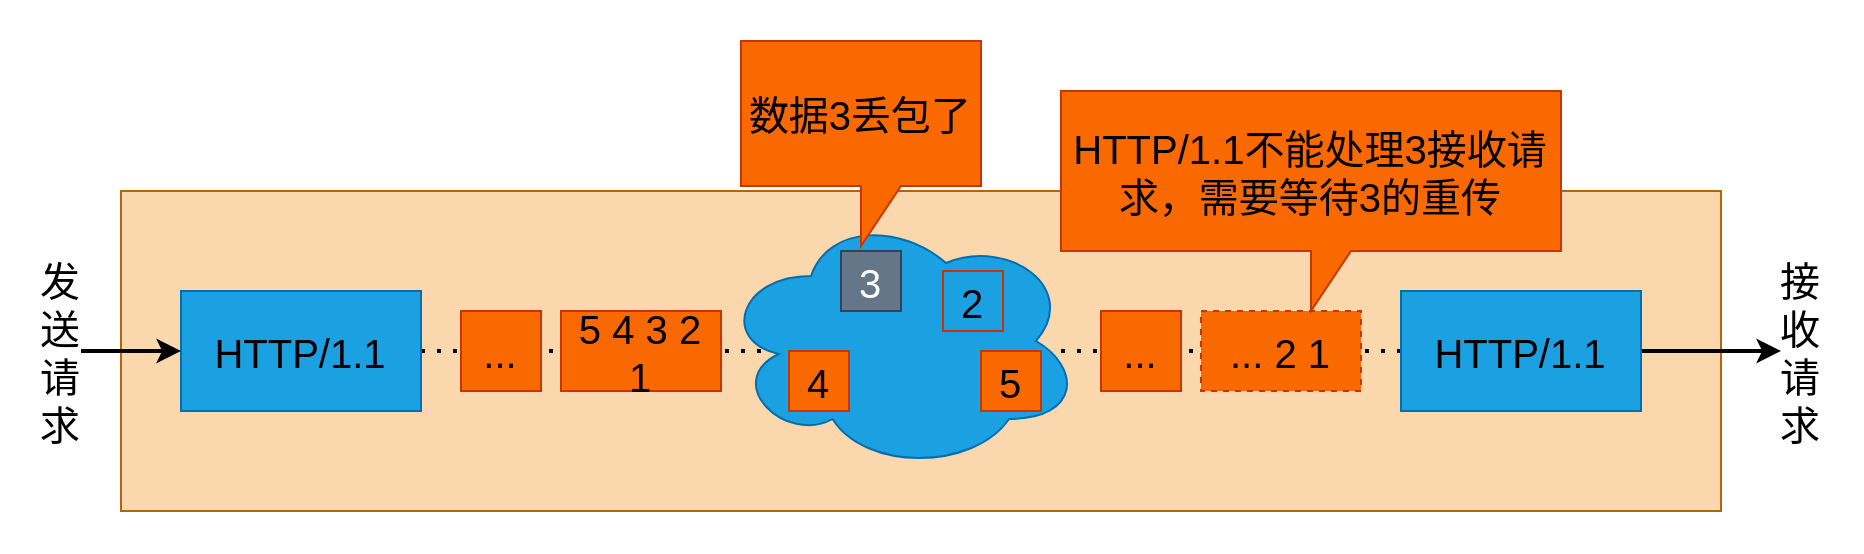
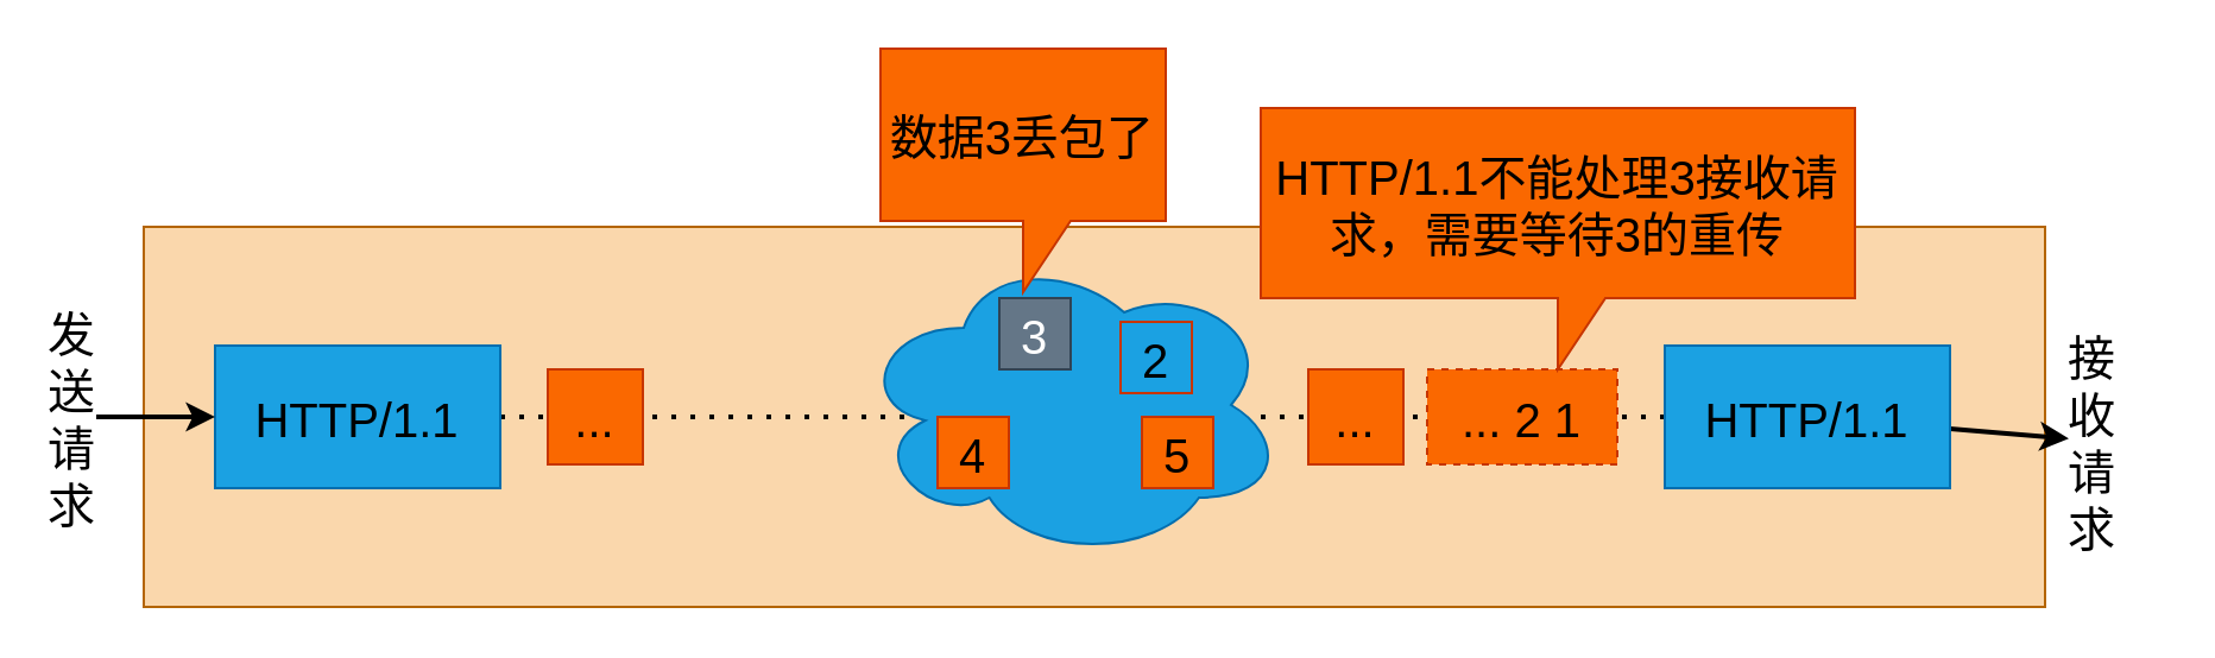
- <mxCell id="6" value="5 4 3 2 1" style="rounded=0;whiteSpace=wrap;fontColor=#000000;fillColor=#fa6800;strokeColor=#C73500;fontSize=20;spacingTop=2;spacingLeft=2;spacingRight=2;" parent="1" vertex="1"><mxGeometry x="280" y="155" width="80" height="40" as="geometry" /></mxCell>
- <mxCell id="17" value="接收请求" style="text;strokeColor=none;fillColor=none;align=center;verticalAlign=middle;whiteSpace=wrap;rounded=0;fontColor=#000000;fontSize=20;spacingTop=2;spacingLeft=2;spacingRight=2;" parent="1" vertex="1"><mxGeometry x="890" y="122.5" width="20" height="105" as="geometry" /></mxCell>
+ <mxCell id="17" value="接收请求" style="text;strokeColor=none;fillColor=none;align=center;verticalAlign=middle;whiteSpace=wrap;rounded=0;fontColor=#000000;fontSize=20;spacingTop=2;spacingLeft=2;spacingRight=2;" parent="1" vertex="1"><mxGeometry x="870" y="132.5" width="20" height="105" as="geometry" /></mxCell>
- <mxCell id="10" value="5" style="rounded=0;whiteSpace=wrap;fontColor=#000000;fillColor=#fa6800;strokeColor=#C73500;fontSize=20;spacingTop=2;spacingLeft=2;spacingRight=2;" parent="1" vertex="1"><mxGeometry x="490" y="175" width="30" height="30" as="geometry" /></mxCell>
+ <mxCell id="10" value="5" style="rounded=0;whiteSpace=wrap;fontColor=#000000;fillColor=#fa6800;strokeColor=#C73500;fontSize=20;spacingTop=2;spacingLeft=2;spacingRight=2;" parent="1" vertex="1"><mxGeometry x="480" y="175" width="30" height="30" as="geometry" /></mxCell>
